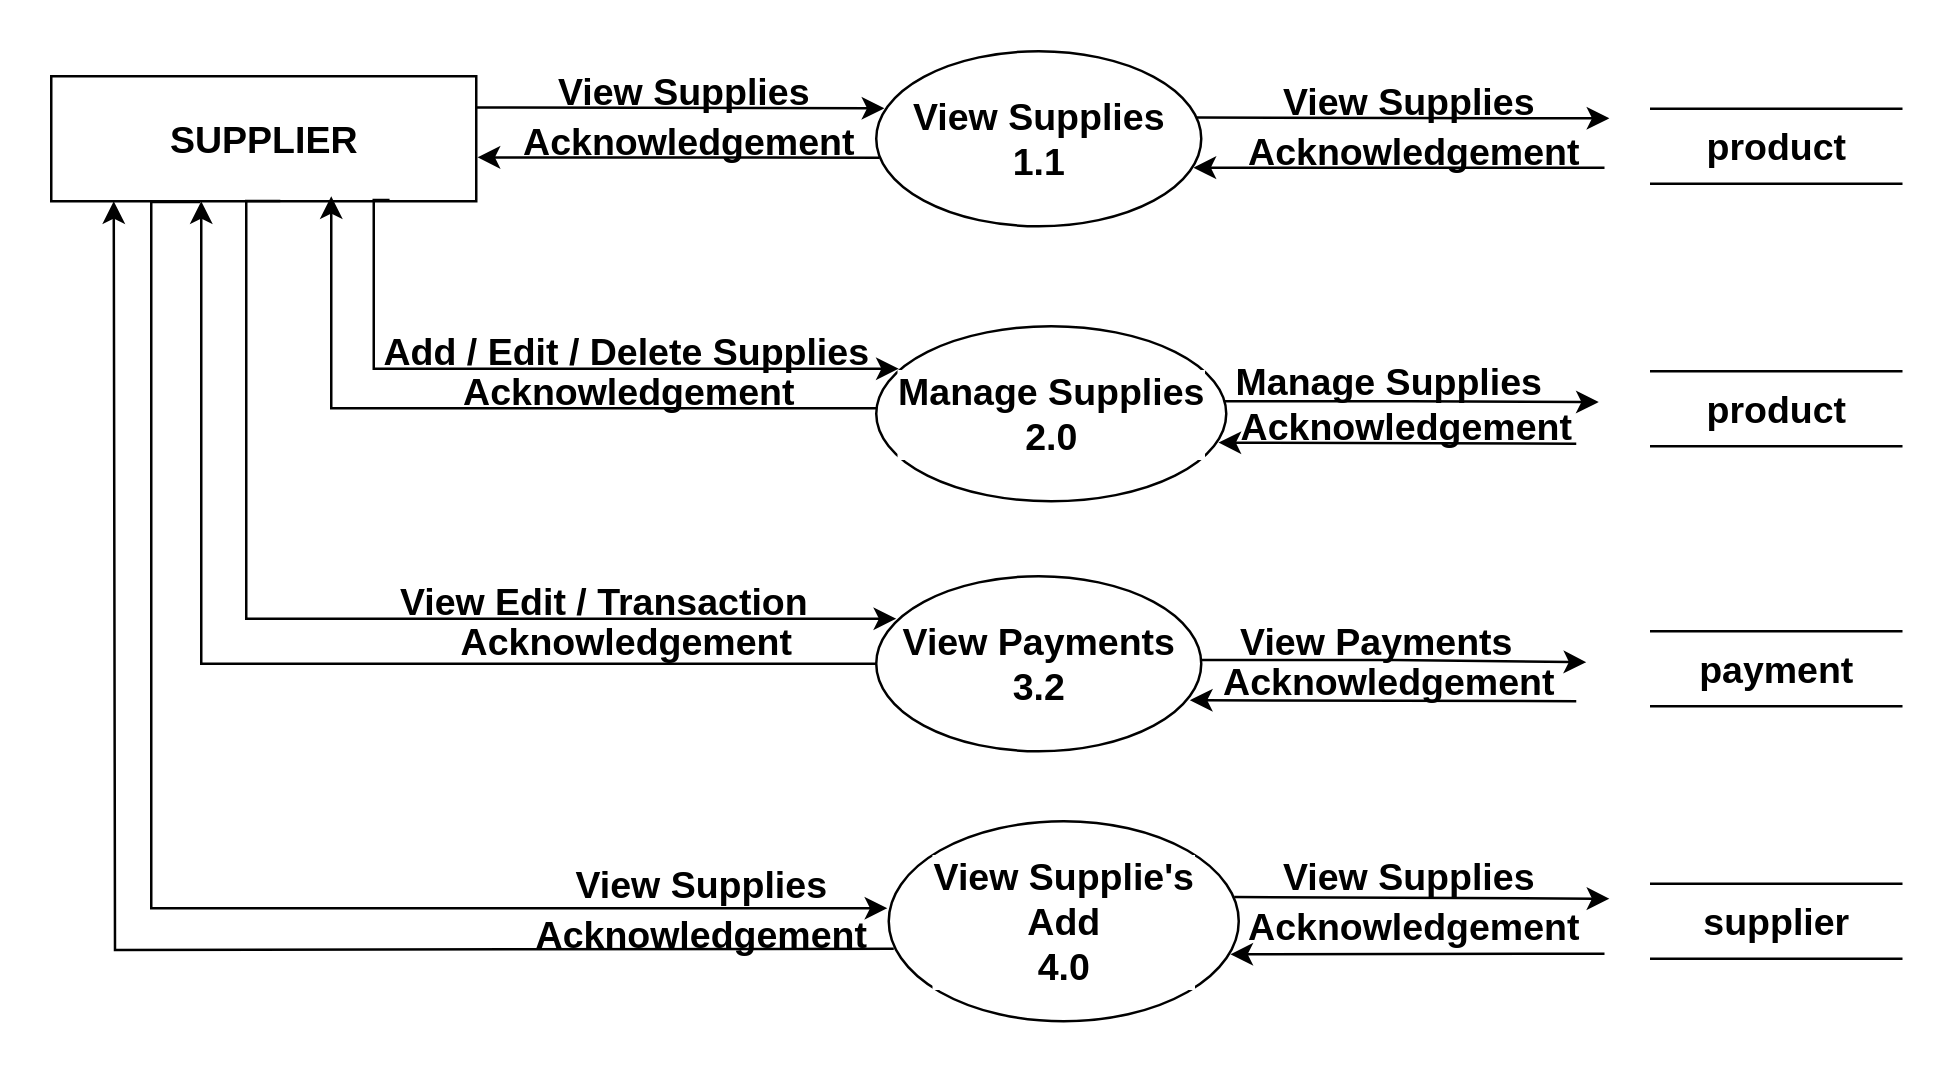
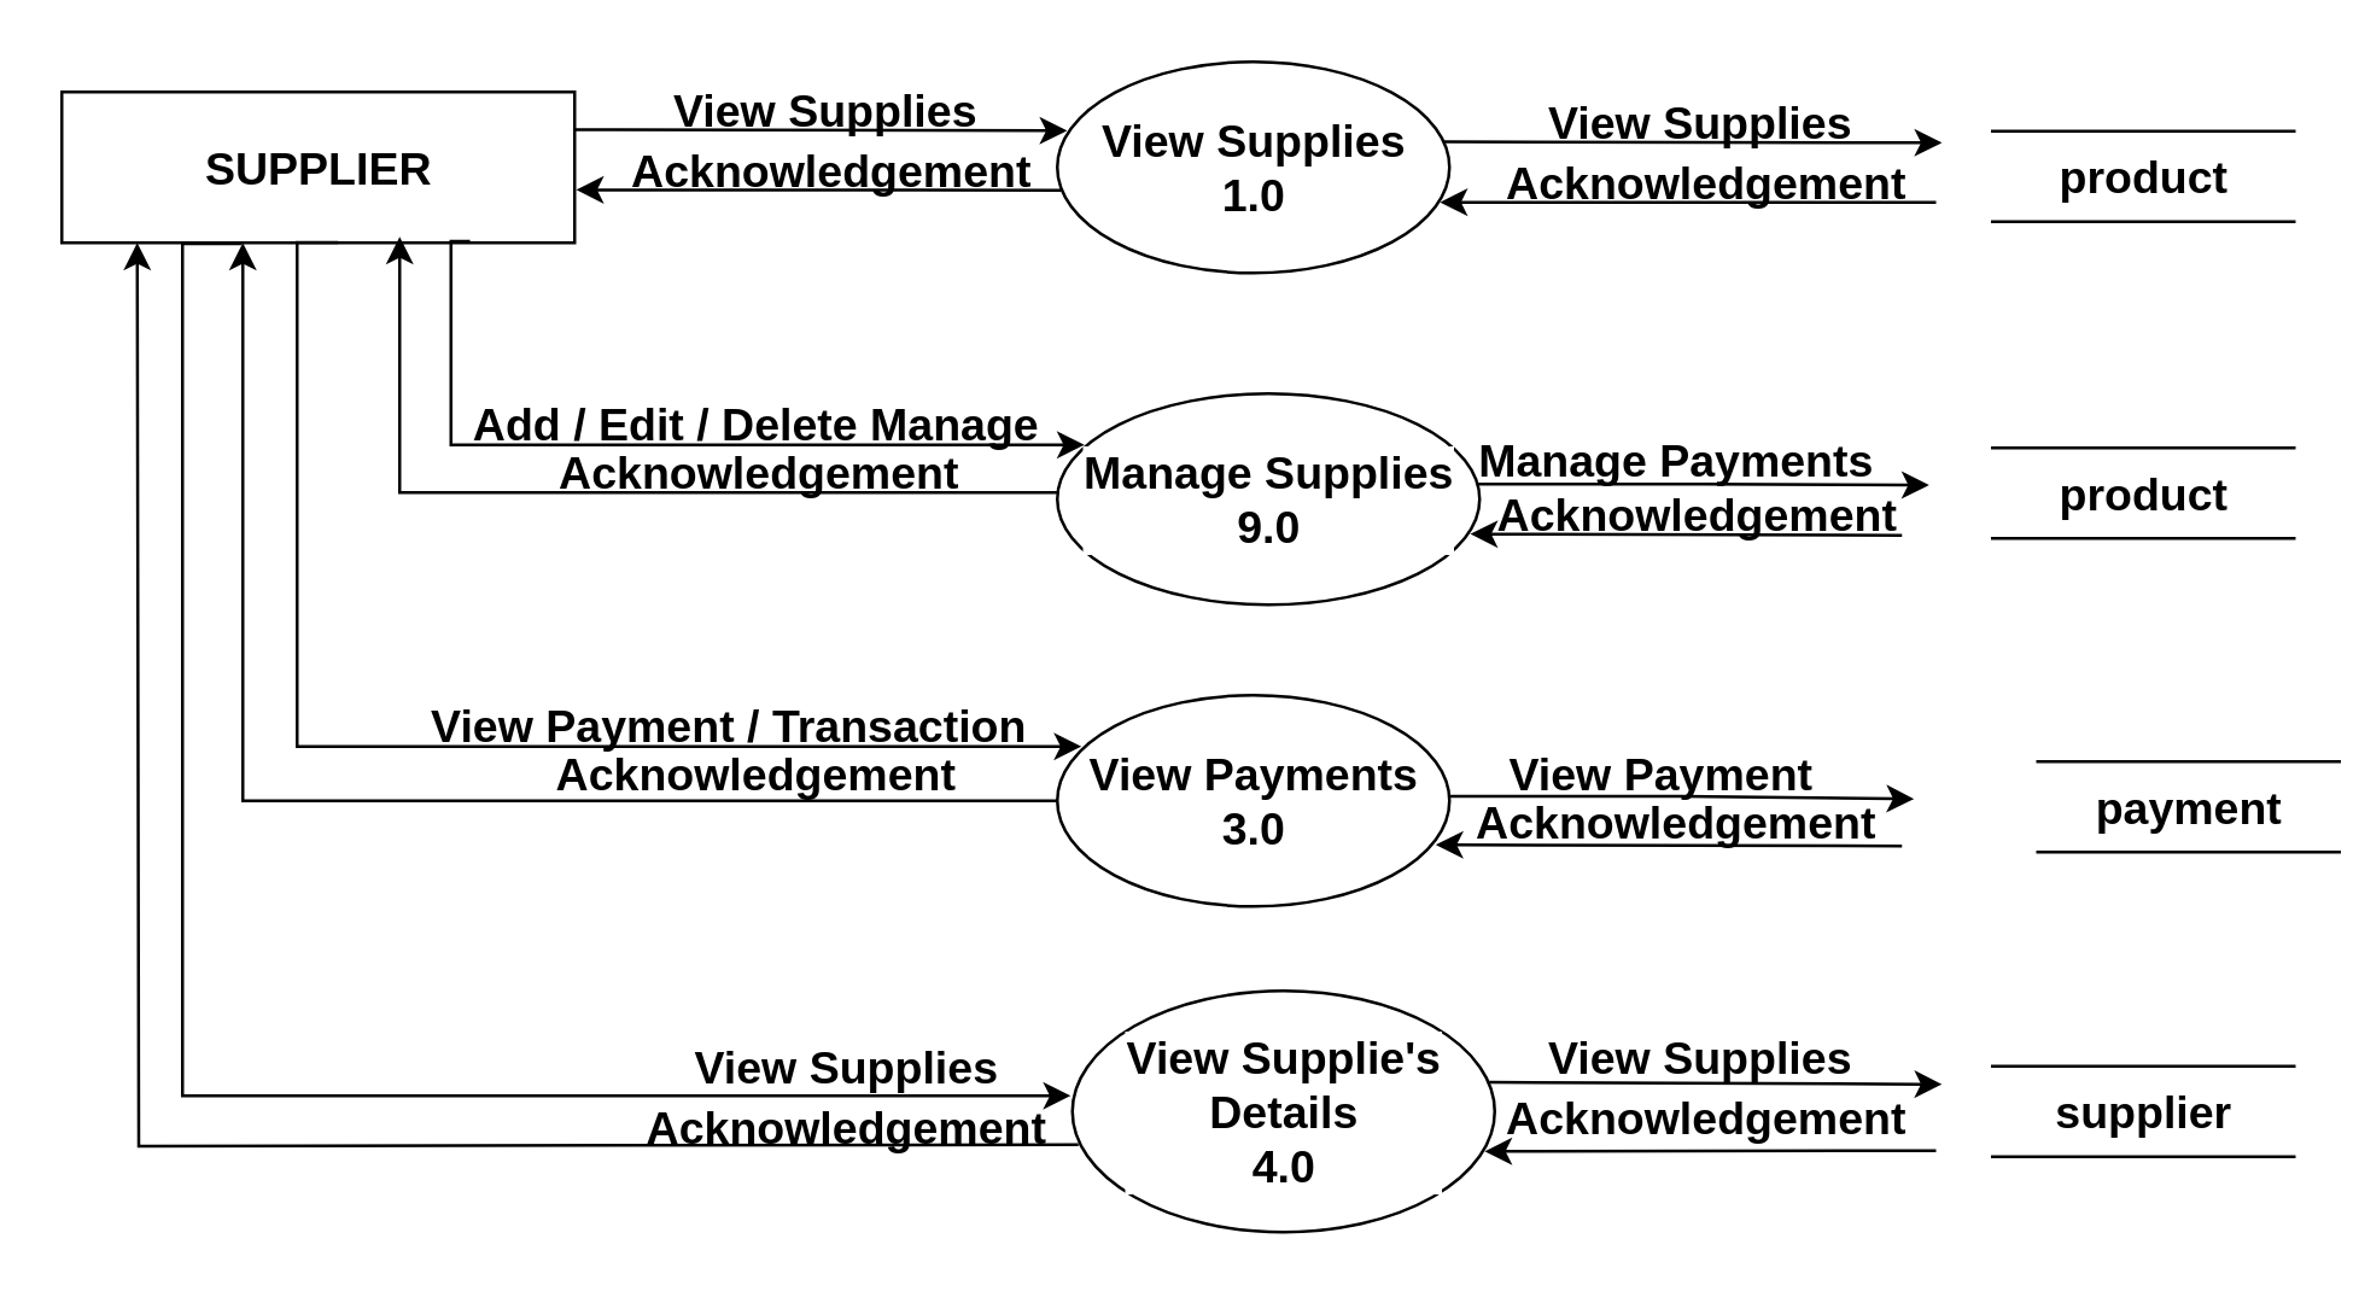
- <mxCell id="8" value="View Supplies&lt;br&gt;1.1" style="shape=ellipse;html=1;dashed=0;whitespace=wrap;perimeter=ellipsePerimeter;labelBackgroundColor=#FFFFFF;fontSize=15;fontColor=#000000;strokeColor=#000000;fillColor=#FFFFFF;fontStyle=1" vertex="1" parent="1"><mxGeometry x="350" y="20" width="130" height="70" as="geometry" /></mxCell>
+ <mxCell id="8" value="View Supplies&lt;br&gt;1.0" style="shape=ellipse;html=1;dashed=0;whitespace=wrap;perimeter=ellipsePerimeter;labelBackgroundColor=#FFFFFF;fontSize=15;fontColor=#000000;strokeColor=#000000;fillColor=#FFFFFF;fontStyle=1" vertex="1" parent="1"><mxGeometry x="350" y="20" width="130" height="70" as="geometry" /></mxCell>
- <mxCell id="20" value="&lt;b&gt;Add / Edit / Delete Supplies&lt;/b&gt;" style="text;html=1;align=center;verticalAlign=middle;resizable=0;points=[];autosize=1;strokeColor=none;fillColor=none;fontSize=15;fontColor=#000000;" vertex="1" parent="1"><mxGeometry x="145" y="130" width="210" height="20" as="geometry" /></mxCell>
+ <mxCell id="20" value="&lt;b&gt;Add / Edit / Delete Manage&lt;/b&gt;" style="text;html=1;align=center;verticalAlign=middle;resizable=0;points=[];autosize=1;strokeColor=none;fillColor=none;fontSize=15;fontColor=#000000;" vertex="1" parent="1"><mxGeometry x="145" y="130" width="210" height="20" as="geometry" /></mxCell>
- <mxCell id="22" value="&lt;b&gt;Manage Supplies&lt;/b&gt;" style="text;html=1;align=center;verticalAlign=middle;resizable=0;points=[];autosize=1;strokeColor=none;fillColor=none;fontSize=15;fontColor=#000000;" vertex="1" parent="1"><mxGeometry x="485" y="142" width="140" height="20" as="geometry" /></mxCell>
+ <mxCell id="22" value="&lt;b&gt;Manage Payments&lt;/b&gt;" style="text;html=1;align=center;verticalAlign=middle;resizable=0;points=[];autosize=1;strokeColor=none;fillColor=none;fontSize=15;fontColor=#000000;" vertex="1" parent="1"><mxGeometry x="485" y="142" width="140" height="20" as="geometry" /></mxCell>
- <mxCell id="18" value="Manage Supplies&lt;br&gt;2.0" style="shape=ellipse;html=1;dashed=0;whitespace=wrap;perimeter=ellipsePerimeter;labelBackgroundColor=#FFFFFF;fontSize=15;fontColor=#000000;strokeColor=#000000;fillColor=#FFFFFF;fontStyle=1" vertex="1" parent="1"><mxGeometry x="350" y="130" width="140" height="70" as="geometry" /></mxCell>
+ <mxCell id="18" value="Manage Supplies&lt;br&gt;9.0" style="shape=ellipse;html=1;dashed=0;whitespace=wrap;perimeter=ellipsePerimeter;labelBackgroundColor=#FFFFFF;fontSize=15;fontColor=#000000;strokeColor=#000000;fillColor=#FFFFFF;fontStyle=1" vertex="1" parent="1"><mxGeometry x="350" y="130" width="140" height="70" as="geometry" /></mxCell>
- <mxCell id="27" value="&lt;b&gt;View Edit / Transaction&lt;/b&gt;" style="text;html=1;align=center;verticalAlign=middle;resizable=0;points=[];autosize=1;strokeColor=none;fillColor=none;fontSize=15;fontColor=#000000;" vertex="1" parent="1"><mxGeometry x="136" y="230" width="210" height="20" as="geometry" /></mxCell>
+ <mxCell id="27" value="&lt;b&gt;View Payment / Transaction&lt;/b&gt;" style="text;html=1;align=center;verticalAlign=middle;resizable=0;points=[];autosize=1;strokeColor=none;fillColor=none;fontSize=15;fontColor=#000000;" vertex="1" parent="1"><mxGeometry x="136" y="230" width="210" height="20" as="geometry" /></mxCell>
- <mxCell id="31" value="&lt;b&gt;View Payments&lt;/b&gt;" style="text;html=1;align=center;verticalAlign=middle;resizable=0;points=[];autosize=1;strokeColor=none;fillColor=none;fontSize=15;fontColor=#000000;" vertex="1" parent="1"><mxGeometry x="490" y="246" width="120" height="20" as="geometry" /></mxCell>
+ <mxCell id="31" value="&lt;b&gt;View Payment&lt;/b&gt;" style="text;html=1;align=center;verticalAlign=middle;resizable=0;points=[];autosize=1;strokeColor=none;fillColor=none;fontSize=15;fontColor=#000000;" vertex="1" parent="1"><mxGeometry x="490" y="246" width="120" height="20" as="geometry" /></mxCell>
- <mxCell id="26" value="View Payments&lt;br&gt;3.2" style="shape=ellipse;html=1;dashed=0;whitespace=wrap;perimeter=ellipsePerimeter;labelBackgroundColor=#FFFFFF;fontSize=15;fontColor=#000000;strokeColor=#000000;fillColor=#FFFFFF;fontStyle=1" vertex="1" parent="1"><mxGeometry x="350" y="230" width="130" height="70" as="geometry" /></mxCell>
+ <mxCell id="26" value="View Payments&lt;br&gt;3.0" style="shape=ellipse;html=1;dashed=0;whitespace=wrap;perimeter=ellipsePerimeter;labelBackgroundColor=#FFFFFF;fontSize=15;fontColor=#000000;strokeColor=#000000;fillColor=#FFFFFF;fontStyle=1" vertex="1" parent="1"><mxGeometry x="350" y="230" width="130" height="70" as="geometry" /></mxCell>
- <mxCell id="33" value="&lt;b&gt;payment&lt;/b&gt;" style="html=1;dashed=0;whitespace=wrap;shape=partialRectangle;right=0;left=0;fontSize=15;fontColor=#000000;strokeColor=#000000;fillColor=none;" vertex="1" parent="1"><mxGeometry x="660" y="252" width="100" height="30" as="geometry" /></mxCell>
+ <mxCell id="33" value="&lt;b&gt;payment&lt;/b&gt;" style="html=1;dashed=0;whitespace=wrap;shape=partialRectangle;right=0;left=0;fontSize=15;fontColor=#000000;strokeColor=#000000;fillColor=none;" vertex="1" parent="1"><mxGeometry x="675" y="252" width="100" height="30" as="geometry" /></mxCell>
- <mxCell id="35" value="View Supplie's&lt;br&gt;Add&lt;br&gt;4.0" style="shape=ellipse;html=1;dashed=0;whitespace=wrap;perimeter=ellipsePerimeter;labelBackgroundColor=#FFFFFF;fontSize=15;fontColor=#000000;strokeColor=#000000;fillColor=#FFFFFF;fontStyle=1" vertex="1" parent="1"><mxGeometry x="355" y="328" width="140" height="80" as="geometry" /></mxCell>
+ <mxCell id="35" value="View Supplie's&lt;br&gt;Details&lt;br&gt;4.0" style="shape=ellipse;html=1;dashed=0;whitespace=wrap;perimeter=ellipsePerimeter;labelBackgroundColor=#FFFFFF;fontSize=15;fontColor=#000000;strokeColor=#000000;fillColor=#FFFFFF;fontStyle=1" vertex="1" parent="1"><mxGeometry x="355" y="328" width="140" height="80" as="geometry" /></mxCell>
